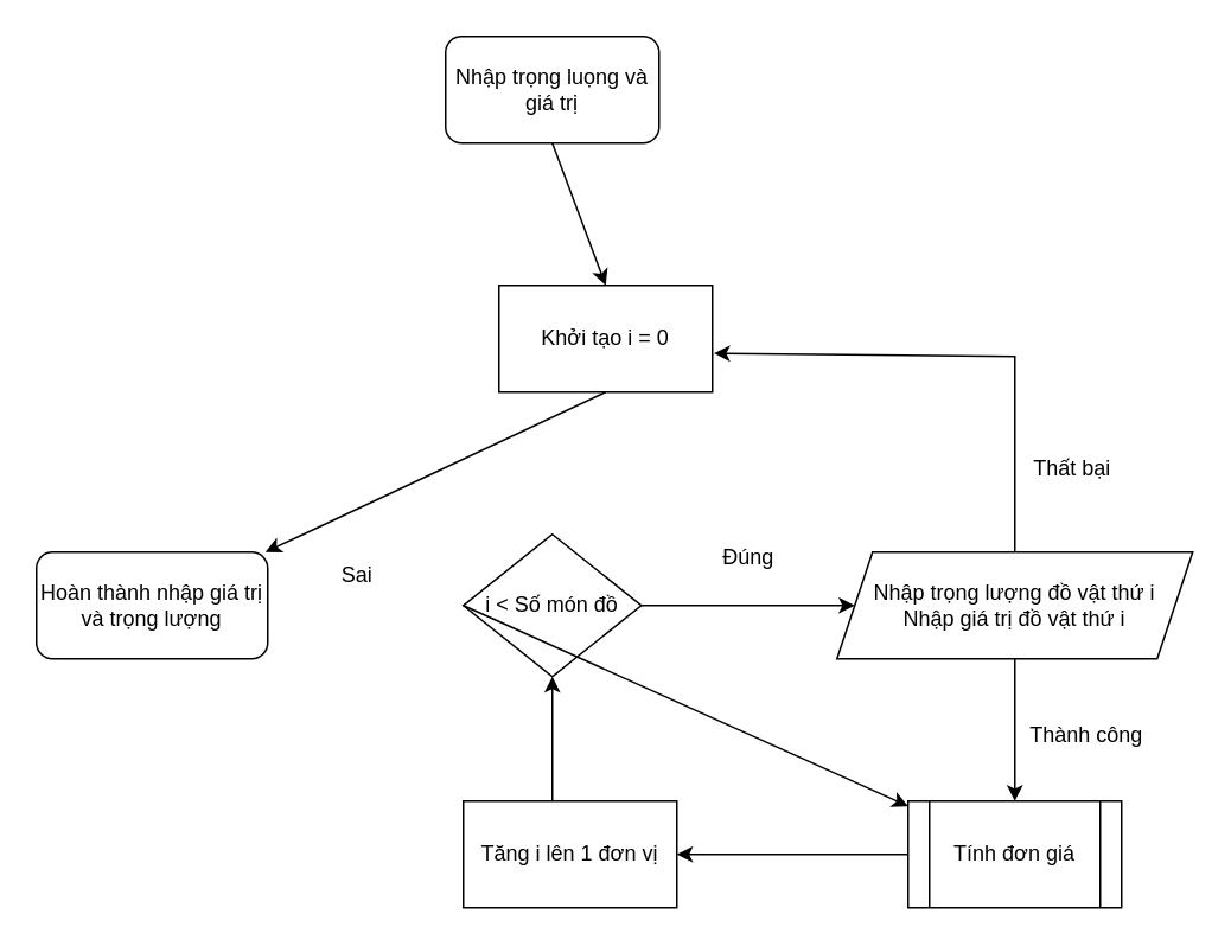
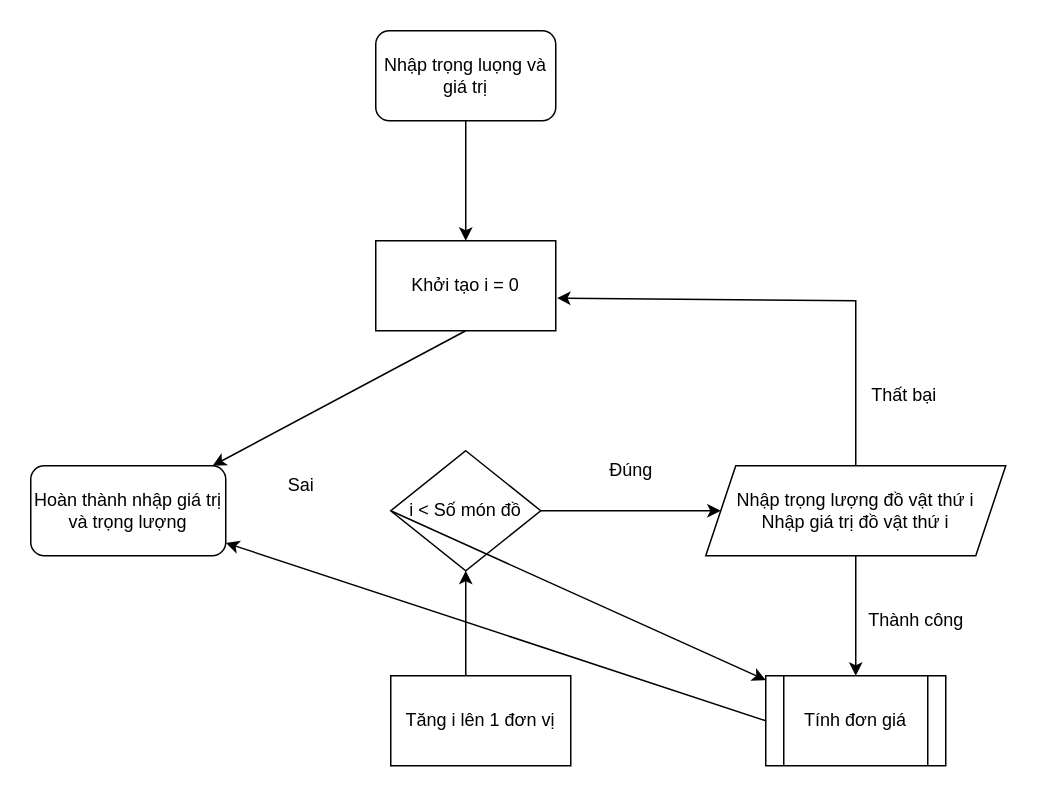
- <mxCell id="3" value="Khởi tạo i = 0" style="rounded=0;whiteSpace=wrap;html=1;" vertex="1" parent="1"><mxGeometry x="280" y="160" width="120" height="60" as="geometry" /></mxCell>
+ <mxCell id="3" value="Khởi tạo i = 0" style="rounded=0;whiteSpace=wrap;html=1;" vertex="1" parent="1"><mxGeometry x="250" y="160" width="120" height="60" as="geometry" /></mxCell>
- <mxCell id="13" value="" style="endArrow=classic;html=1;rounded=0;exitX=0;exitY=0.5;exitDx=0;exitDy=0;entryX=1;entryY=0.5;entryDx=0;entryDy=0;" edge="1" parent="1" source="6" target="7"><mxGeometry width="50" height="50" relative="1" as="geometry"><mxPoint x="580" y="380" as="sourcePoint" /><mxPoint x="580" y="460" as="targetPoint" /></mxGeometry></mxCell>
+ <mxCell id="13" value="" style="endArrow=classic;html=1;rounded=0;exitX=0;exitY=0.5;exitDx=0;exitDy=0;" edge="1" parent="1" source="6" target="8"><mxGeometry width="50" height="50" relative="1" as="geometry"><mxPoint x="580" y="380" as="sourcePoint" /><mxPoint x="580" y="460" as="targetPoint" /></mxGeometry></mxCell>
